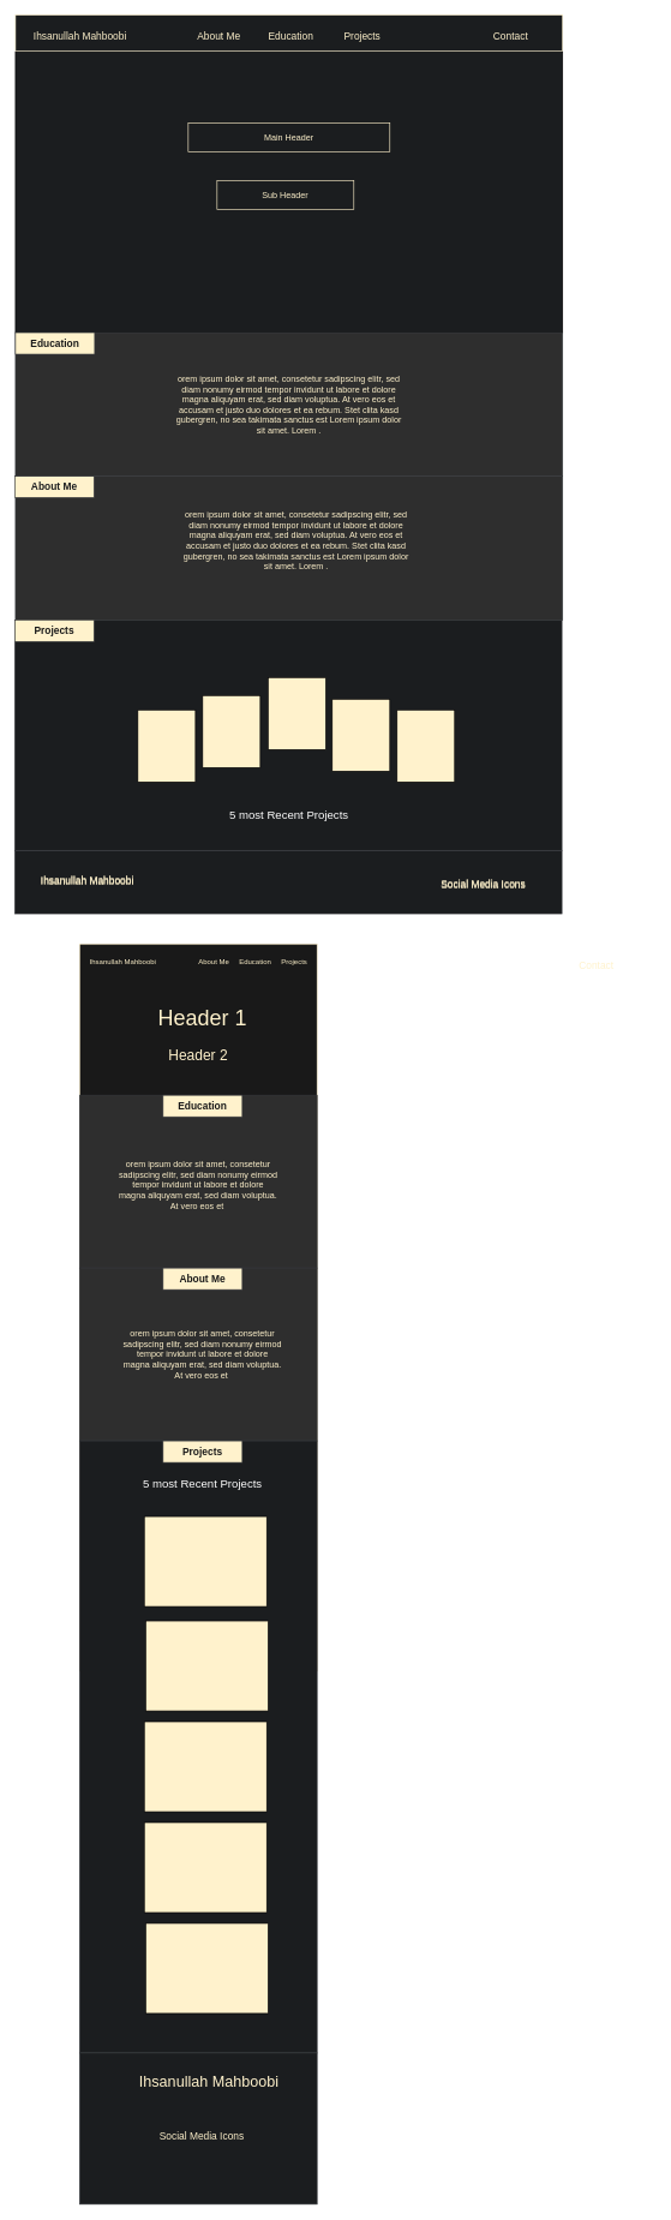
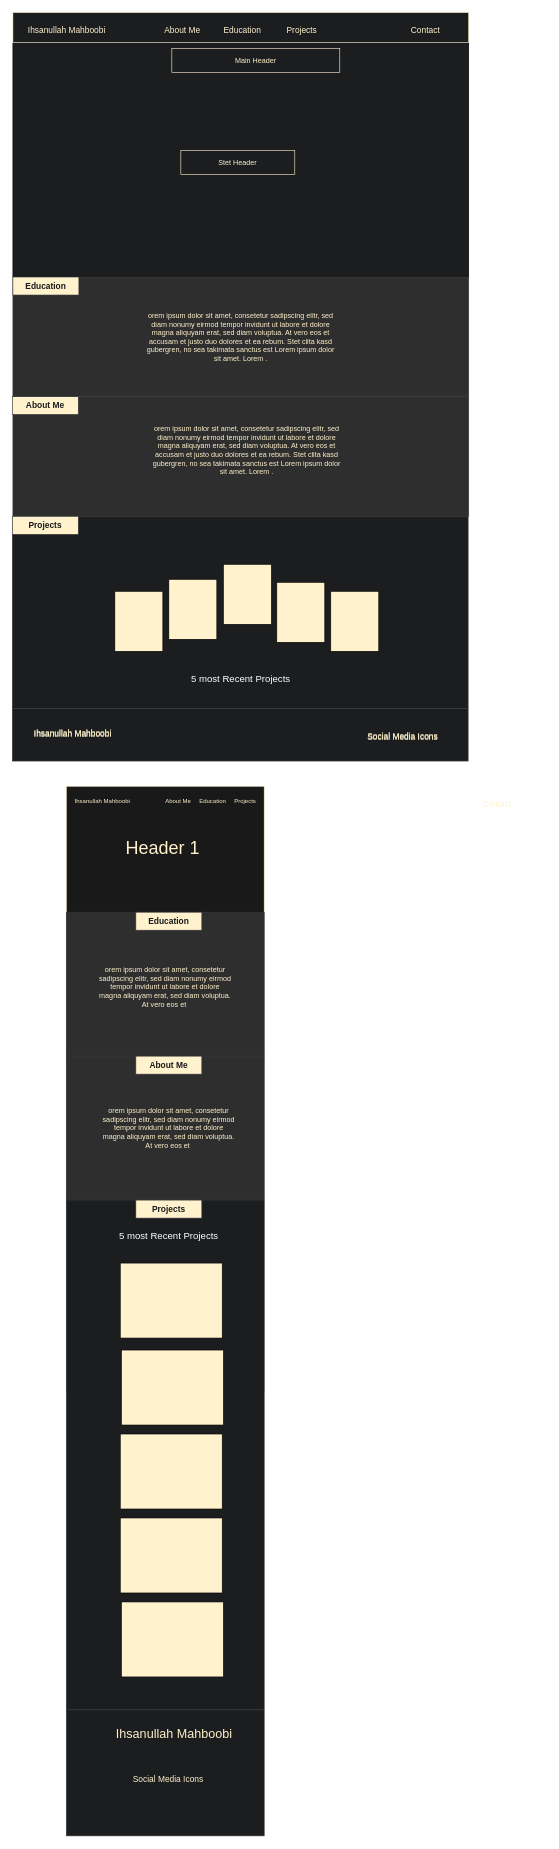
- <mxCell id="7" value="Main Header" style="rounded=0;whiteSpace=wrap;html=1;fillColor=none;fontColor=#FFF2CC;strokeColor=#FFF2CC;" vertex="1" parent="1"><mxGeometry x="261" y="170" width="280" height="40" as="geometry" /></mxCell>
+ <mxCell id="7" value="Main Header" style="rounded=0;whiteSpace=wrap;html=1;fillColor=none;fontColor=#FFF2CC;strokeColor=#FFF2CC;" vertex="1" parent="1"><mxGeometry x="286" y="80" width="280" height="40" as="geometry" /></mxCell>
- <mxCell id="8" value="Sub Header" style="rounded=0;whiteSpace=wrap;html=1;fillColor=none;fontColor=#FFF2CC;strokeColor=#FFF2CC;" vertex="1" parent="1"><mxGeometry x="301" y="250" width="190" height="40" as="geometry" /></mxCell>
+ <mxCell id="8" value="Stet Header" style="rounded=0;whiteSpace=wrap;html=1;fillColor=none;fontColor=#FFF2CC;strokeColor=#FFF2CC;" vertex="1" parent="1"><mxGeometry x="301" y="250" width="190" height="40" as="geometry" /></mxCell>
- <mxCell id="31" value="Header 1" style="text;html=1;strokeColor=none;fillColor=none;align=center;verticalAlign=middle;whiteSpace=wrap;rounded=0;labelBackgroundColor=none;fontSize=30;fontColor=#FFF2CC;" vertex="1" parent="1"><mxGeometry x="162" y="1400" width="238" height="25" as="geometry" /></mxCell>
+ <mxCell id="31" value="Header 1" style="text;html=1;strokeColor=none;fillColor=none;align=center;verticalAlign=middle;whiteSpace=wrap;rounded=0;labelBackgroundColor=none;fontSize=30;fontColor=#FFF2CC;" vertex="1" parent="1"><mxGeometry x="152" y="1400" width="238" height="25" as="geometry" /></mxCell>
- <mxCell id="32" value="&lt;font style=&quot;font-size: 20px&quot;&gt;Header 2&lt;/font&gt;" style="text;html=1;strokeColor=none;fillColor=none;align=center;verticalAlign=middle;whiteSpace=wrap;rounded=0;labelBackgroundColor=none;fontSize=30;fontColor=#FFF2CC;" vertex="1" parent="1"><mxGeometry x="115" y="1440" width="320" height="40" as="geometry" /></mxCell>
